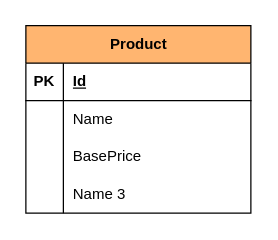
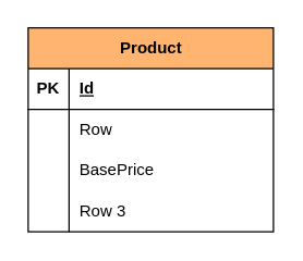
- <mxCell id="8" value="Name" style="shape=partialRectangle;connectable=0;fillColor=none;top=0;left=0;bottom=0;right=0;align=left;spacingLeft=6;overflow=hidden;whiteSpace=wrap;html=1;" vertex="1" parent="6"><mxGeometry x="30" width="150" height="30" as="geometry"><mxRectangle width="150" height="30" as="alternateBounds" /></mxGeometry></mxCell>
+ <mxCell id="8" value="Row" style="shape=partialRectangle;connectable=0;fillColor=none;top=0;left=0;bottom=0;right=0;align=left;spacingLeft=6;overflow=hidden;whiteSpace=wrap;html=1;" vertex="1" parent="6"><mxGeometry x="30" width="150" height="30" as="geometry"><mxRectangle width="150" height="30" as="alternateBounds" /></mxGeometry></mxCell>
- <mxCell id="14" value="Name 3" style="shape=partialRectangle;connectable=0;fillColor=none;top=0;left=0;bottom=0;right=0;align=left;spacingLeft=6;overflow=hidden;whiteSpace=wrap;html=1;" vertex="1" parent="12"><mxGeometry x="30" width="150" height="30" as="geometry"><mxRectangle width="150" height="30" as="alternateBounds" /></mxGeometry></mxCell>
+ <mxCell id="14" value="Row 3" style="shape=partialRectangle;connectable=0;fillColor=none;top=0;left=0;bottom=0;right=0;align=left;spacingLeft=6;overflow=hidden;whiteSpace=wrap;html=1;" vertex="1" parent="12"><mxGeometry x="30" width="150" height="30" as="geometry"><mxRectangle width="150" height="30" as="alternateBounds" /></mxGeometry></mxCell>
